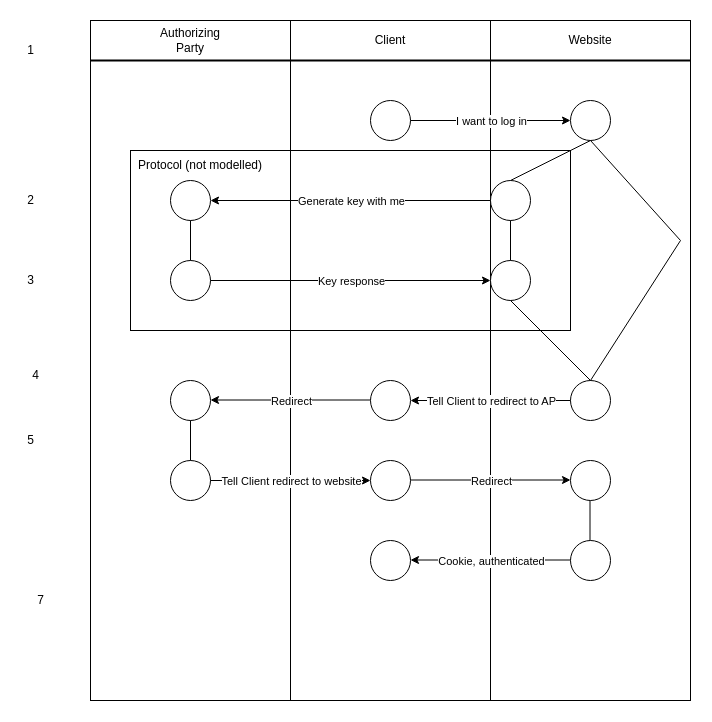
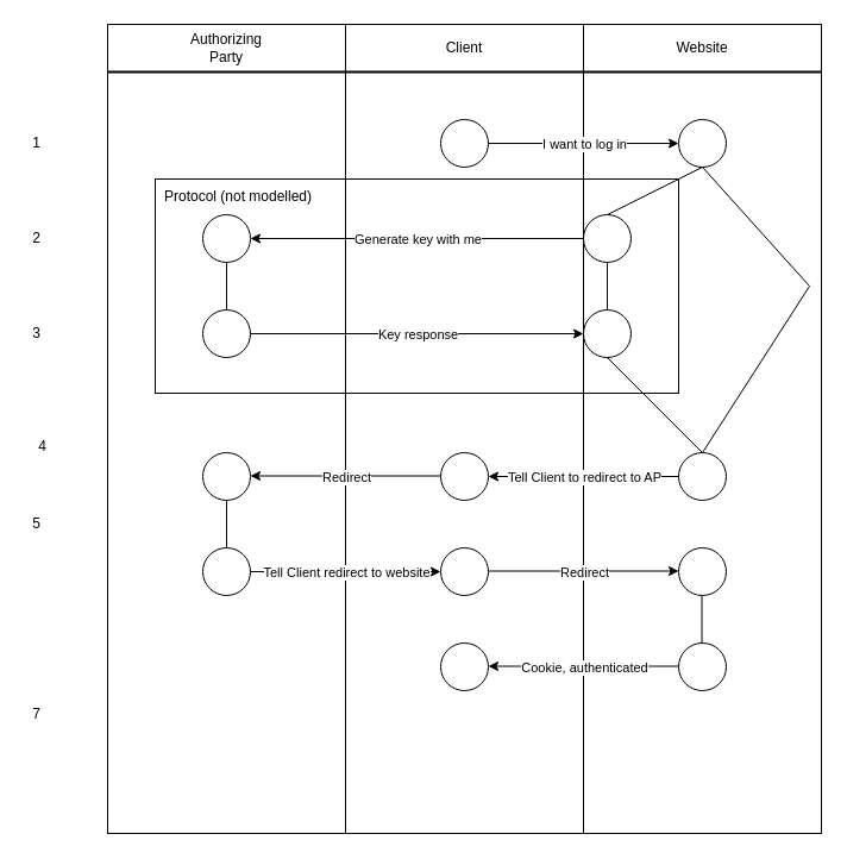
- <mxCell id="18" value="1" style="text;html=1;align=center;verticalAlign=middle;resizable=0;points=[];autosize=1;strokeColor=none;fillColor=none;" parent="1" vertex="1"><mxGeometry x="20" y="40" width="20" height="20" as="geometry" /></mxCell>
+ <mxCell id="18" value="1" style="text;html=1;align=center;verticalAlign=middle;resizable=0;points=[];autosize=1;strokeColor=none;fillColor=none;" parent="1" vertex="1"><mxGeometry x="20" y="110" width="20" height="20" as="geometry" /></mxCell>
- <mxCell id="23" value="&lt;div&gt;7&lt;/div&gt;" style="text;html=1;align=center;verticalAlign=middle;resizable=0;points=[];autosize=1;strokeColor=none;fillColor=none;" parent="1" vertex="1"><mxGeometry x="30" y="590" width="20" height="20" as="geometry" /></mxCell>
+ <mxCell id="23" value="&lt;div&gt;7&lt;/div&gt;" style="text;html=1;align=center;verticalAlign=middle;resizable=0;points=[];autosize=1;strokeColor=none;fillColor=none;" parent="1" vertex="1"><mxGeometry x="20" y="590" width="20" height="20" as="geometry" /></mxCell>
